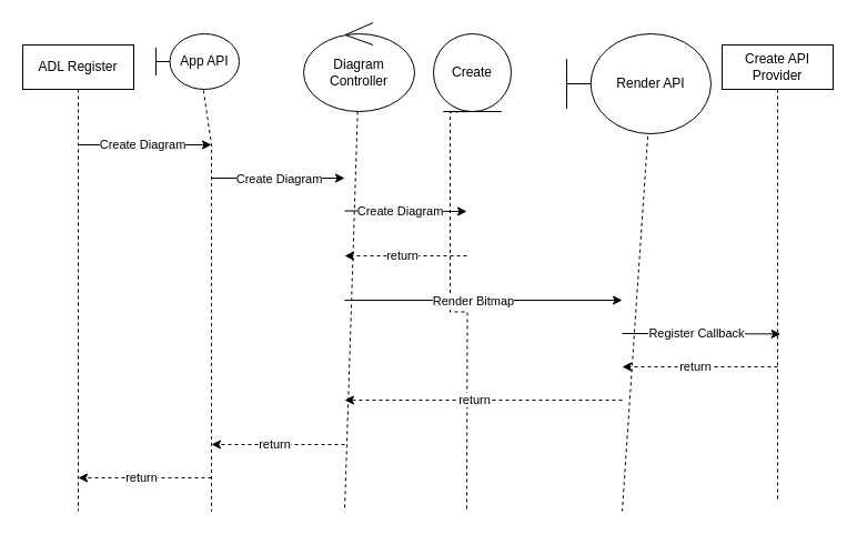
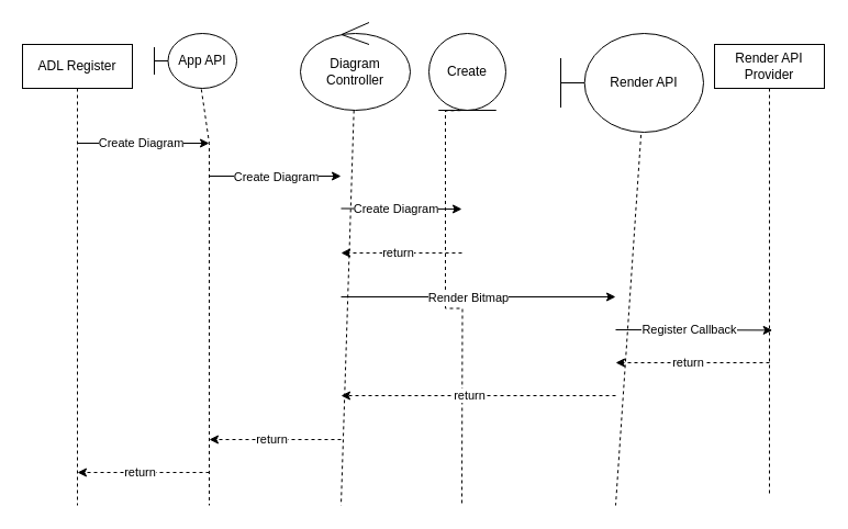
- <mxCell id="13" value="Create API Provider" style="shape=umlLifeline;perimeter=lifelinePerimeter;whiteSpace=wrap;html=1;container=1;dropTarget=0;collapsible=0;recursiveResize=0;outlineConnect=0;portConstraint=eastwest;newEdgeStyle={&quot;curved&quot;:0,&quot;rounded&quot;:0};" vertex="1" parent="1"><mxGeometry x="650" y="40" width="100" height="410" as="geometry" /></mxCell>
+ <mxCell id="13" value="Render API Provider" style="shape=umlLifeline;perimeter=lifelinePerimeter;whiteSpace=wrap;html=1;container=1;dropTarget=0;collapsible=0;recursiveResize=0;outlineConnect=0;portConstraint=eastwest;newEdgeStyle={&quot;curved&quot;:0,&quot;rounded&quot;:0};" vertex="1" parent="1"><mxGeometry x="650" y="40" width="100" height="410" as="geometry" /></mxCell>
